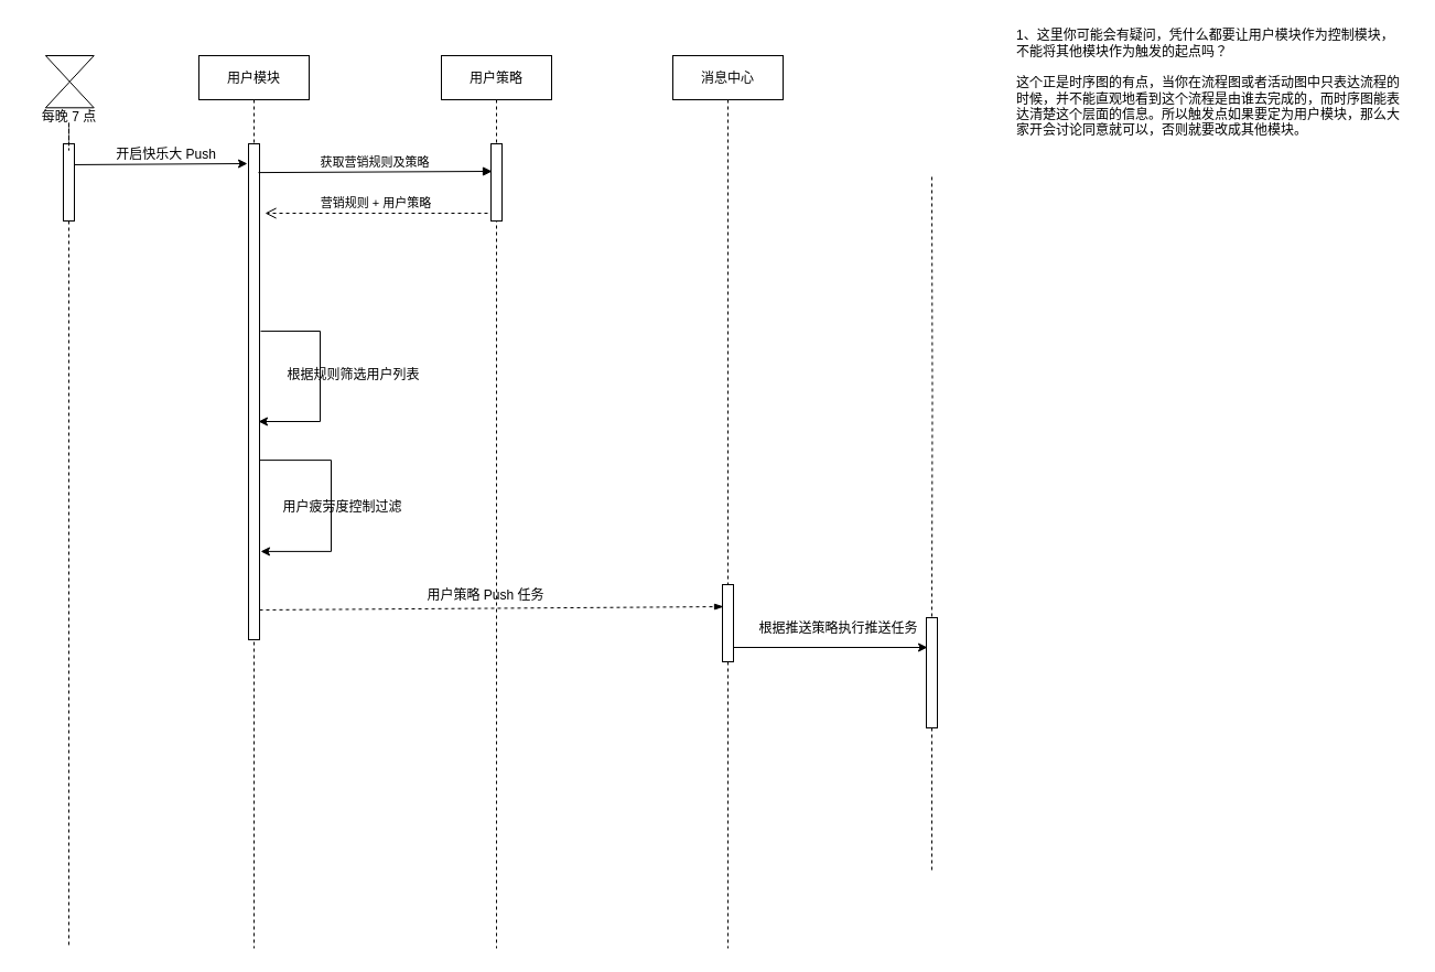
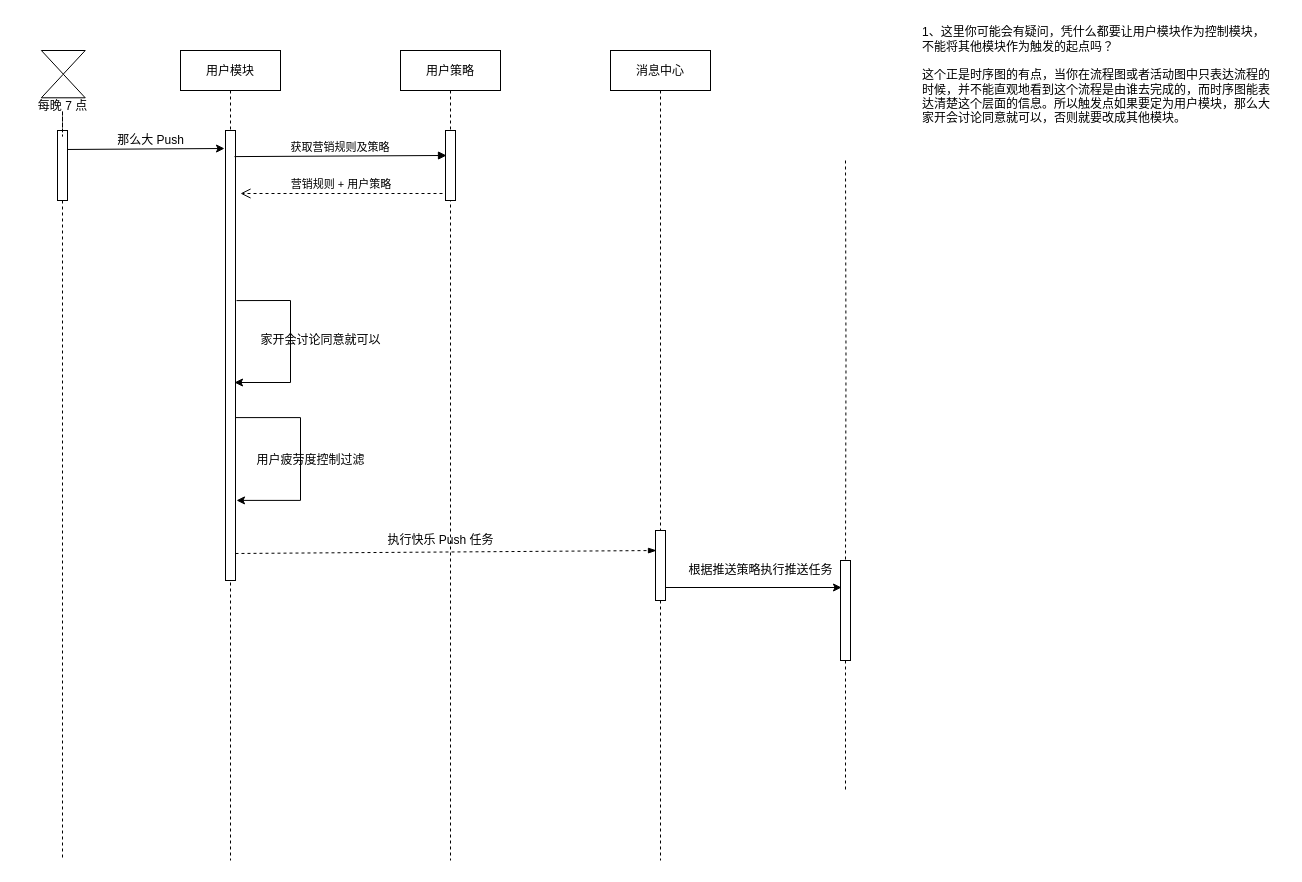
- <mxCell id="24" value="开启快乐大 Push" style="text;html=1;align=center;verticalAlign=middle;resizable=0;points=[];autosize=1;strokeColor=none;fillColor=none;" vertex="1" parent="1"><mxGeometry x="95" y="130" width="110" height="20" as="geometry" /></mxCell>
+ <mxCell id="24" value="那么大 Push" style="text;html=1;align=center;verticalAlign=middle;resizable=0;points=[];autosize=1;strokeColor=none;fillColor=none;" vertex="1" parent="1"><mxGeometry x="95" y="130" width="110" height="20" as="geometry" /></mxCell>
- <mxCell id="25" value="根据规则筛选用户列表" style="text;html=1;align=center;verticalAlign=middle;resizable=0;points=[];autosize=1;strokeColor=none;fillColor=none;" vertex="1" parent="1"><mxGeometry x="250" y="330" width="140" height="20" as="geometry" /></mxCell>
+ <mxCell id="25" value="家开会讨论同意就可以" style="text;html=1;align=center;verticalAlign=middle;resizable=0;points=[];autosize=1;strokeColor=none;fillColor=none;" vertex="1" parent="1"><mxGeometry x="250" y="330" width="140" height="20" as="geometry" /></mxCell>
- <mxCell id="8" value="用户策略 Push 任务" style="text;html=1;align=center;verticalAlign=middle;resizable=0;points=[];autosize=1;strokeColor=none;fillColor=none;" vertex="1" parent="6"><mxGeometry x="-20" y="480" width="120" height="20" as="geometry" /></mxCell>
+ <mxCell id="8" value="执行快乐 Push 任务" style="text;html=1;align=center;verticalAlign=middle;resizable=0;points=[];autosize=1;strokeColor=none;fillColor=none;" vertex="1" parent="6"><mxGeometry x="-20" y="480" width="120" height="20" as="geometry" /></mxCell>
